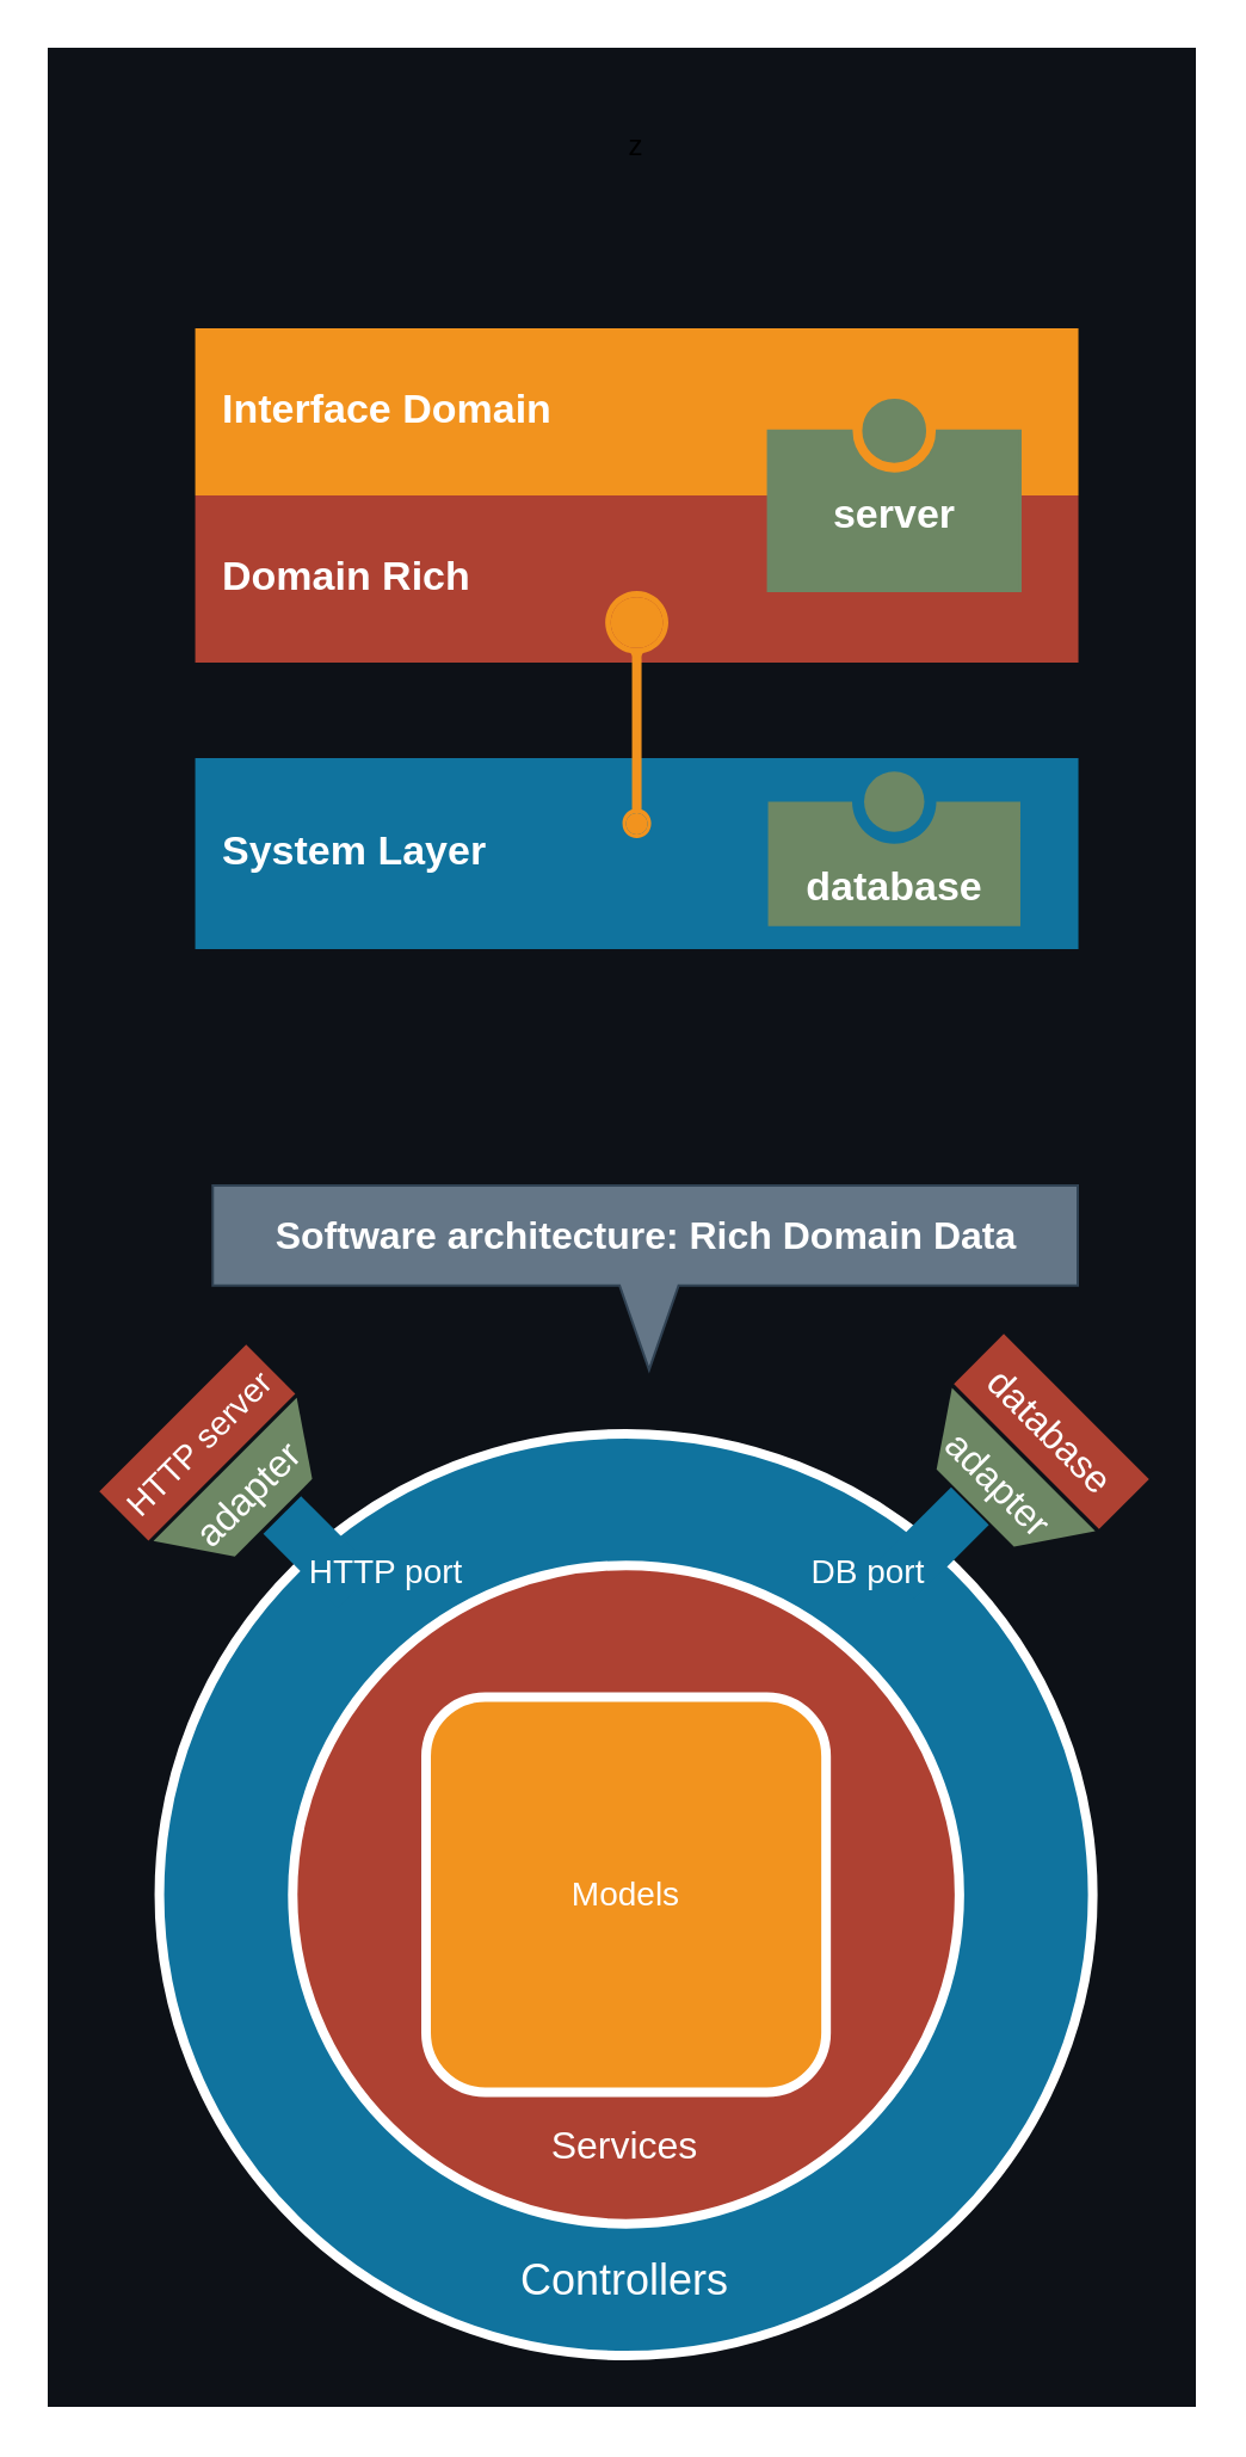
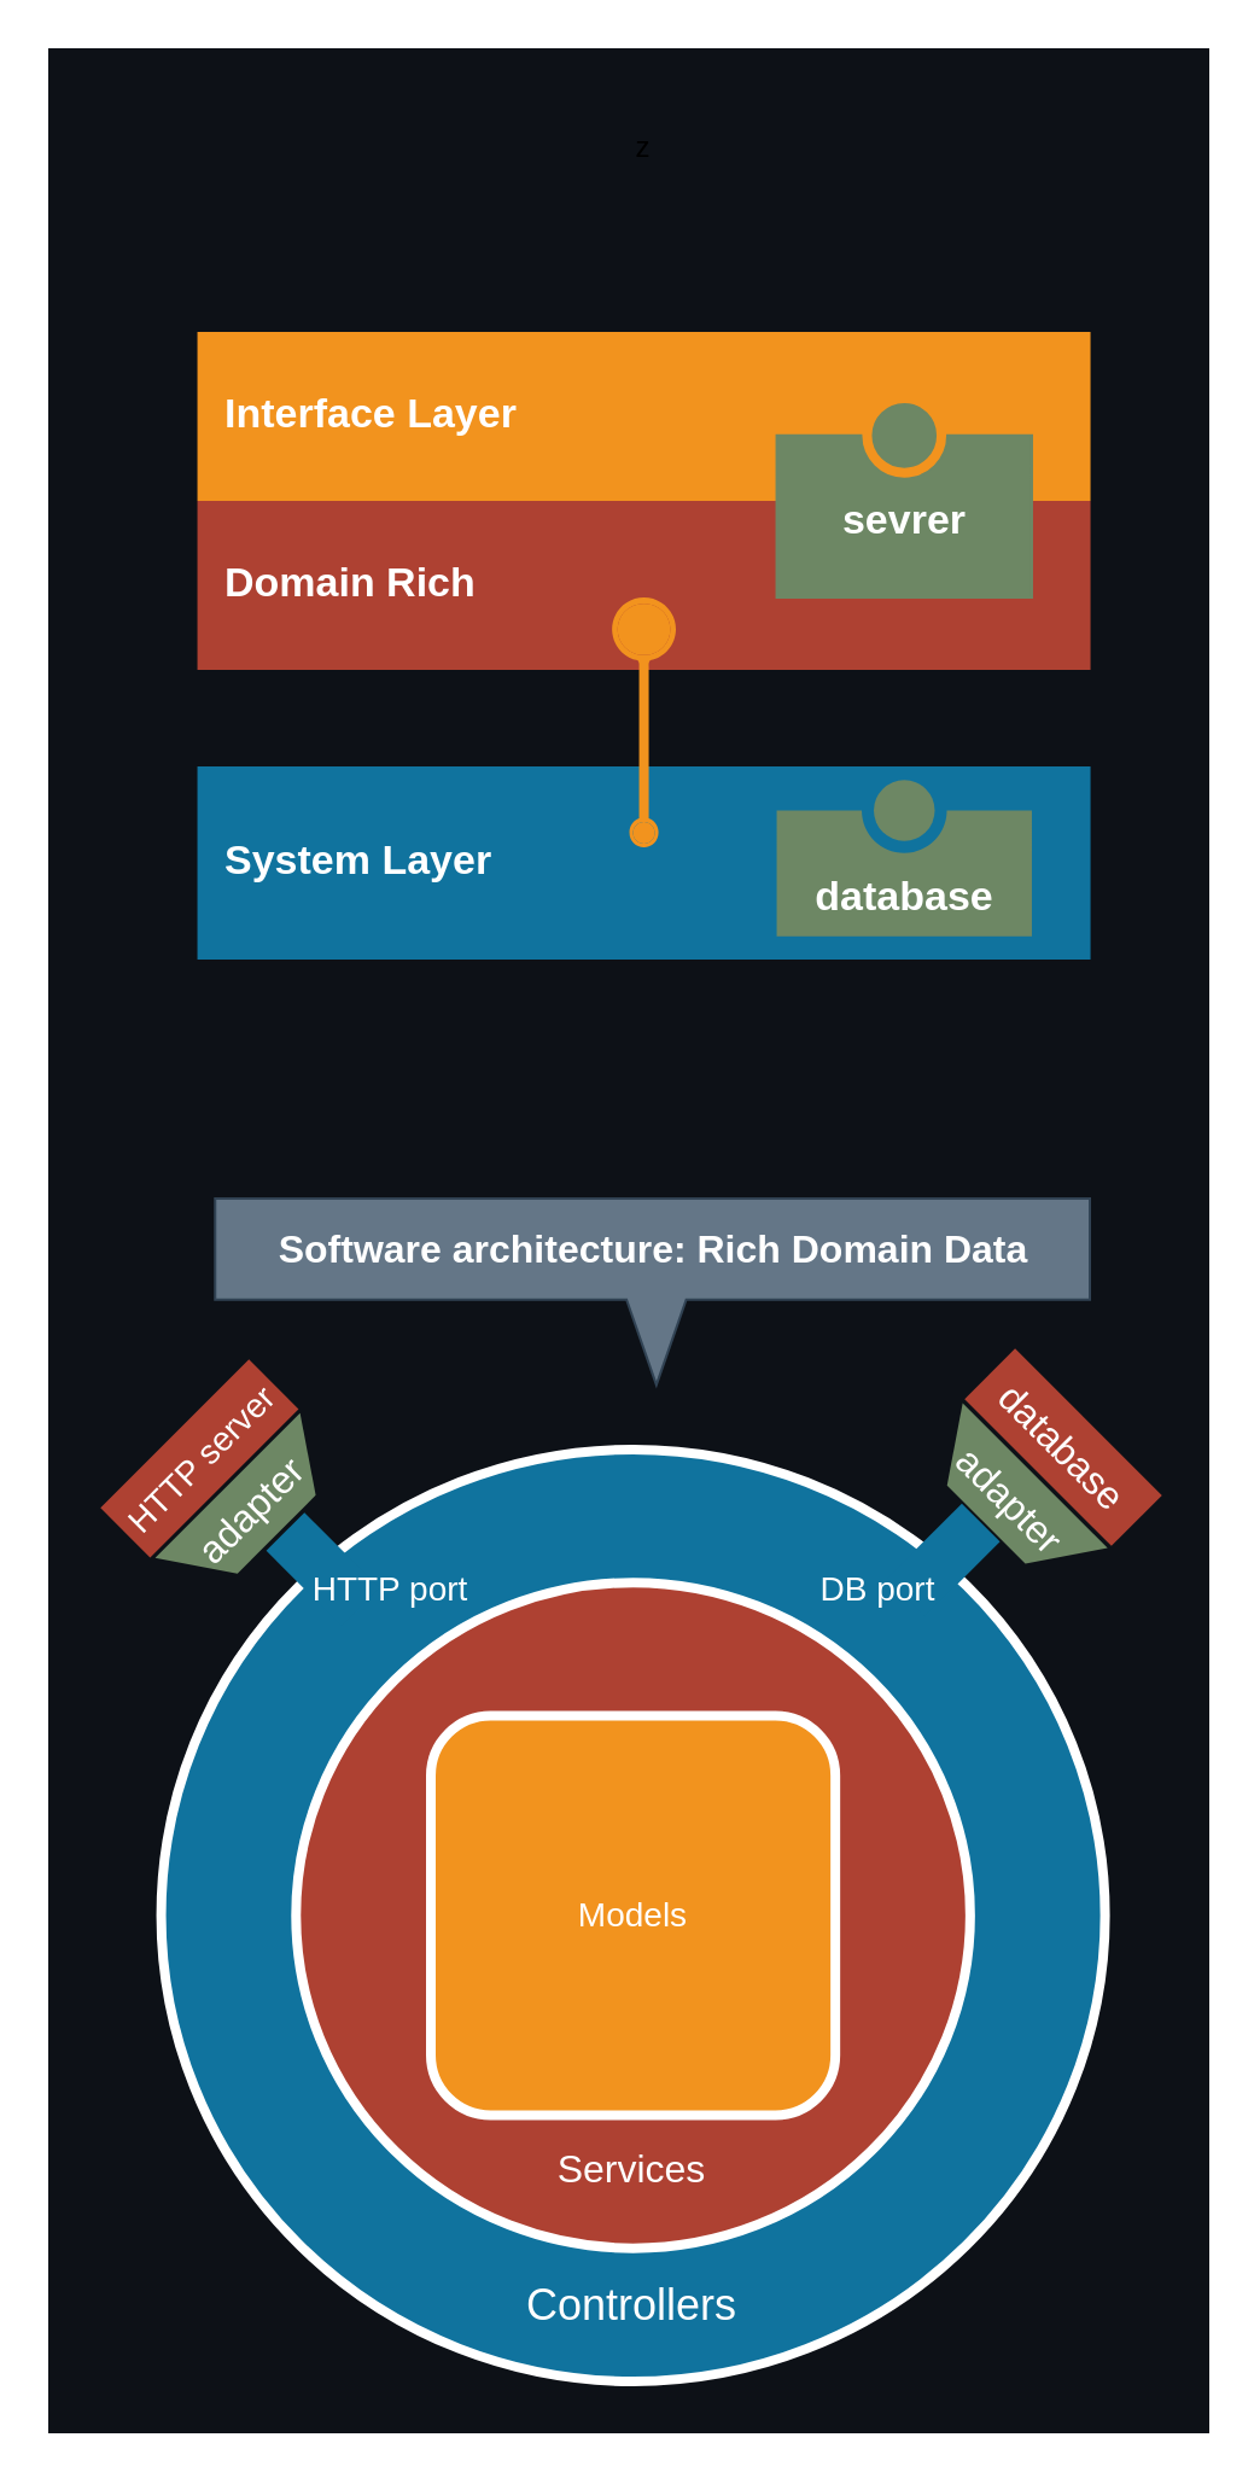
- <mxCell id="17" value="Interface Domain" style="shape=mxgraph.infographic.ribbonSimple;notch1=0;notch2=0;notch=0;html=1;fillColor=#F2931E;strokeColor=none;shadow=0;fontSize=17;fontColor=#FFFFFF;align=left;spacingLeft=10;fontStyle=1;" parent="16" vertex="1"><mxGeometry y="90" width="370" height="70" as="geometry" /></mxCell>
+ <mxCell id="17" value="Interface Layer" style="shape=mxgraph.infographic.ribbonSimple;notch1=0;notch2=0;notch=0;html=1;fillColor=#F2931E;strokeColor=none;shadow=0;fontSize=17;fontColor=#FFFFFF;align=left;spacingLeft=10;fontStyle=1;" parent="16" vertex="1"><mxGeometry y="90" width="370" height="70" as="geometry" /></mxCell>
- <mxCell id="21" value="server" style="verticalLabelPosition=middle;verticalAlign=top;html=1;shape=mxgraph.infographic.numberedEntryVert;dy=25.82;fillColor=#6D8764;strokeColor=#6D8764;fontSize=17;fontColor=#FFFFFF;align=center;labelPosition=center;spacingTop=32;fontStyle=1;" parent="16" vertex="1"><mxGeometry x="240" y="120" width="105.71" height="80" as="geometry" /></mxCell>
+ <mxCell id="21" value="sevrer" style="verticalLabelPosition=middle;verticalAlign=top;html=1;shape=mxgraph.infographic.numberedEntryVert;dy=25.82;fillColor=#6D8764;strokeColor=#6D8764;fontSize=17;fontColor=#FFFFFF;align=center;labelPosition=center;spacingTop=32;fontStyle=1;" parent="16" vertex="1"><mxGeometry x="240" y="120" width="105.71" height="80" as="geometry" /></mxCell>
